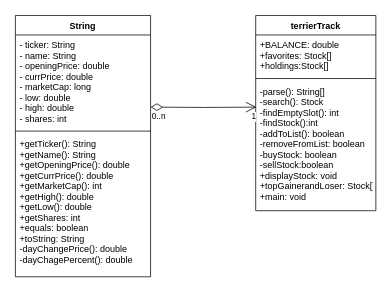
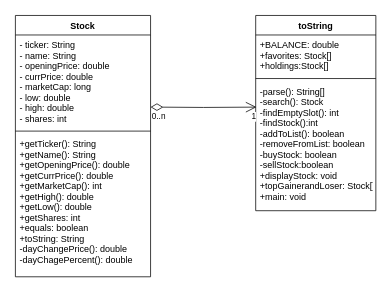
- <mxCell id="2" value="String" style="swimlane;fontStyle=1;align=center;verticalAlign=top;childLayout=stackLayout;horizontal=1;startSize=26;horizontalStack=0;resizeParent=1;resizeParentMax=0;resizeLast=0;collapsible=1;marginBottom=0;" vertex="1" parent="1"><mxGeometry x="20" y="20" width="180" height="348" as="geometry" /></mxCell>
+ <mxCell id="2" value="Stock" style="swimlane;fontStyle=1;align=center;verticalAlign=top;childLayout=stackLayout;horizontal=1;startSize=26;horizontalStack=0;resizeParent=1;resizeParentMax=0;resizeLast=0;collapsible=1;marginBottom=0;" vertex="1" parent="1"><mxGeometry x="20" y="20" width="180" height="348" as="geometry" /></mxCell>
- <mxCell id="6" value="terrierTrack" style="swimlane;fontStyle=1;align=center;verticalAlign=top;childLayout=stackLayout;horizontal=1;startSize=26;horizontalStack=0;resizeParent=1;resizeParentMax=0;resizeLast=0;collapsible=1;marginBottom=0;" vertex="1" parent="1"><mxGeometry x="340" y="20" width="160" height="260" as="geometry" /></mxCell>
+ <mxCell id="6" value="toString" style="swimlane;fontStyle=1;align=center;verticalAlign=top;childLayout=stackLayout;horizontal=1;startSize=26;horizontalStack=0;resizeParent=1;resizeParentMax=0;resizeLast=0;collapsible=1;marginBottom=0;" vertex="1" parent="1"><mxGeometry x="340" y="20" width="160" height="260" as="geometry" /></mxCell>
